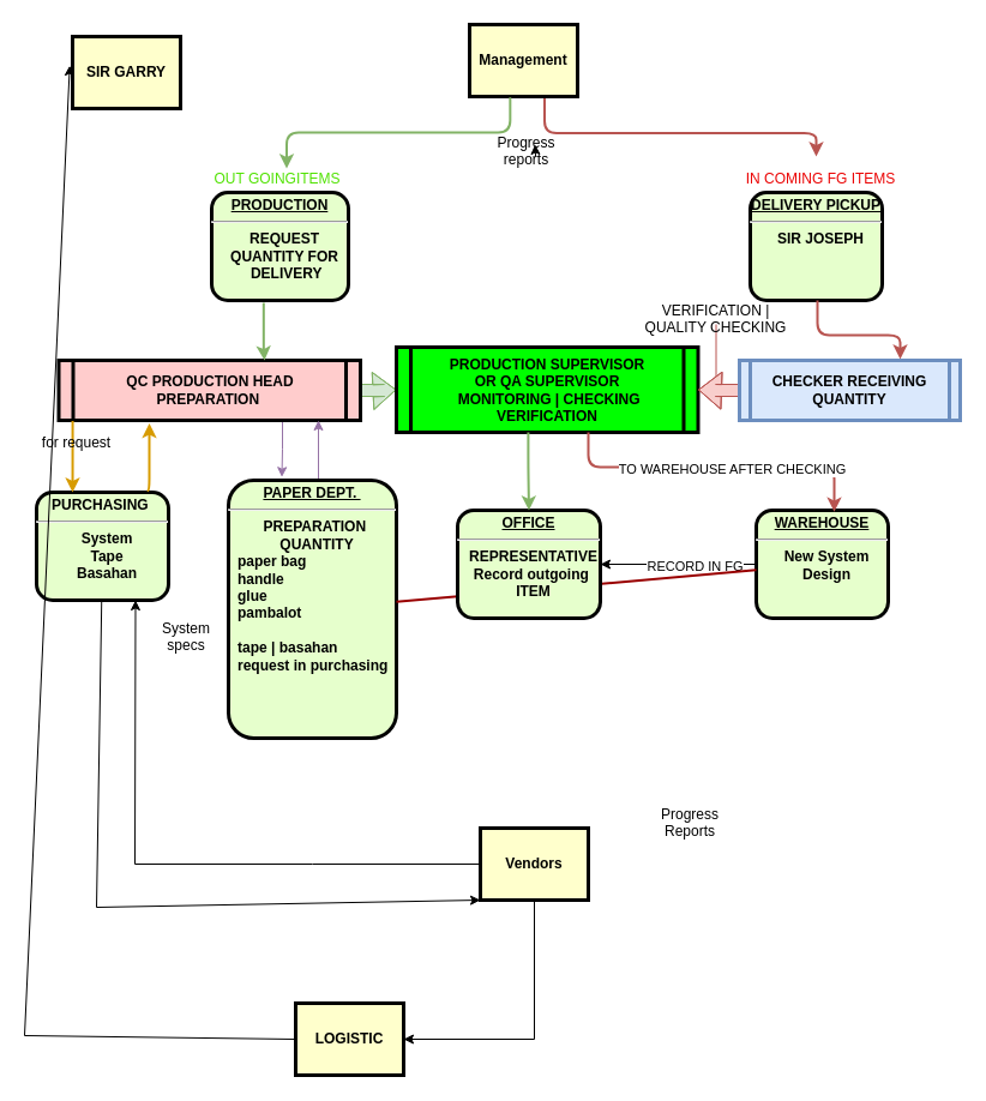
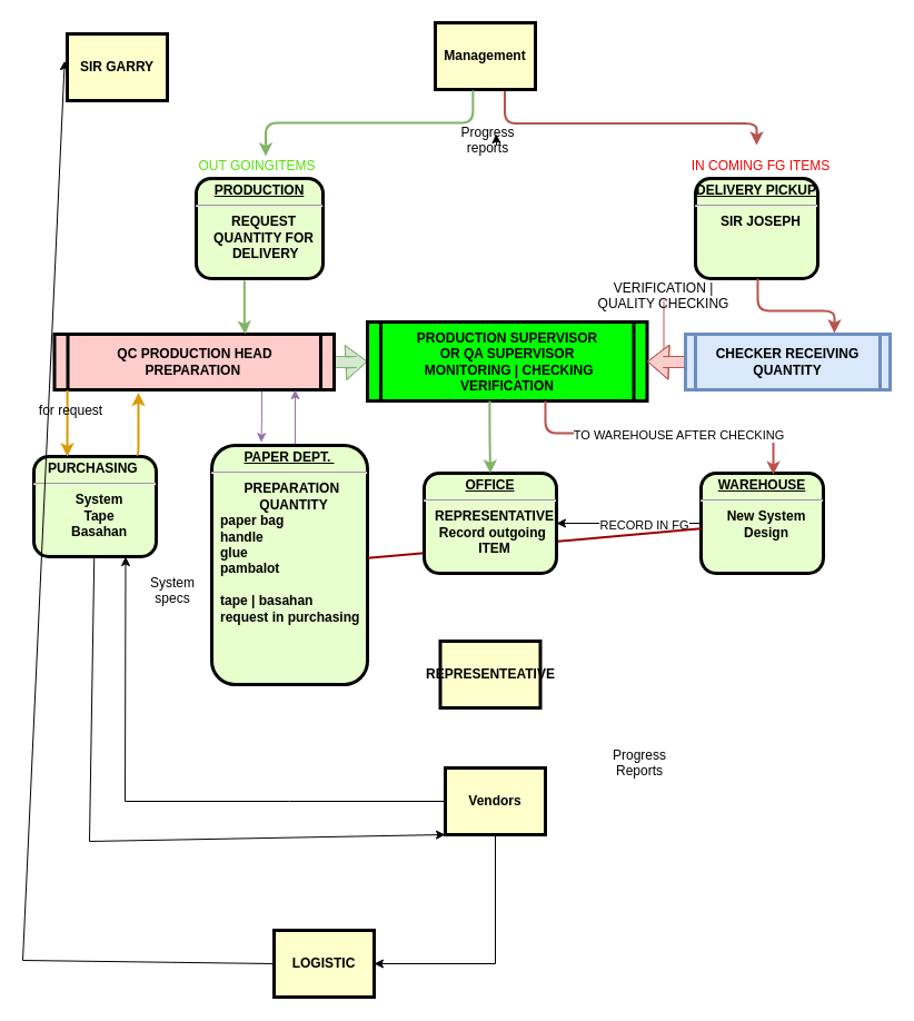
+ <mxCell id="14" value="REPRESENTEATIVE" style="whiteSpace=wrap;align=center;verticalAlign=middle;fontStyle=1;strokeWidth=3;fillColor=#FFFFCC" parent="1" vertex="1"><mxGeometry x="395.5" y="576" width="90" height="60" as="geometry" /></mxCell>
